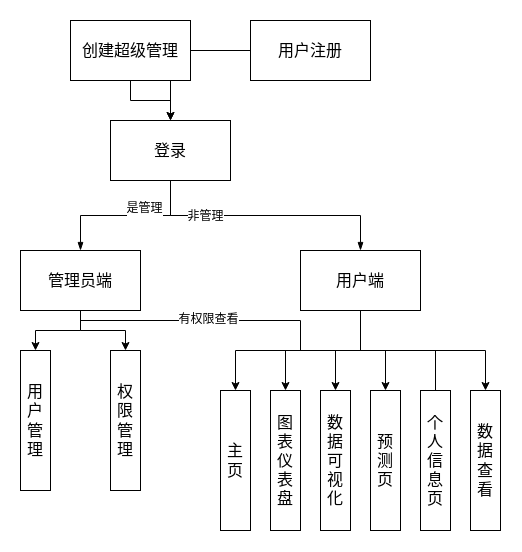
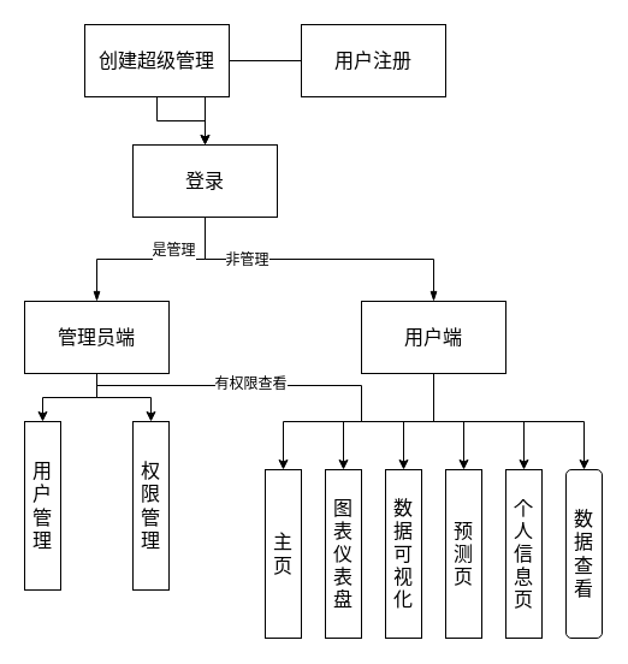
- <mxCell id="20" style="edgeStyle=orthogonalEdgeStyle;rounded=0;orthogonalLoop=1;jettySize=auto;html=1;exitX=0.5;exitY=1;exitDx=0;exitDy=0;entryX=0.5;entryY=0;entryDx=0;entryDy=0;endArrow=none;" edge="1" parent="1" source="22" target="27"><mxGeometry relative="1" as="geometry" /></mxCell>
+ <mxCell id="20" style="edgeStyle=orthogonalEdgeStyle;rounded=0;orthogonalLoop=1;jettySize=auto;html=1;exitX=0.5;exitY=1;exitDx=0;exitDy=0;entryX=0.5;entryY=0;entryDx=0;entryDy=0;" edge="1" parent="1" source="22" target="27"><mxGeometry relative="1" as="geometry" /></mxCell>
- <mxCell id="28" value="&lt;div&gt;&lt;font face=&quot;宋体&quot; style=&quot;font-size: 16px;&quot;&gt;数据查看&lt;/font&gt;&lt;/div&gt;" style="rounded=0;whiteSpace=wrap;html=1;" vertex="1" parent="1"><mxGeometry x="470" y="390" width="30" height="140" as="geometry" /></mxCell>
+ <mxCell id="28" value="&lt;div&gt;&lt;font face=&quot;宋体&quot; style=&quot;font-size: 16px;&quot;&gt;数据查看&lt;/font&gt;&lt;/div&gt;" style="whiteSpace=wrap;html=1;rounded=1;" vertex="1" parent="1"><mxGeometry x="470" y="390" width="30" height="140" as="geometry" /></mxCell>
